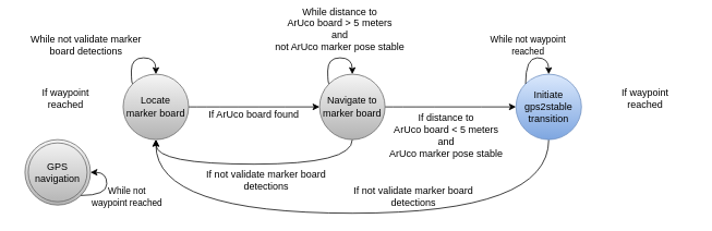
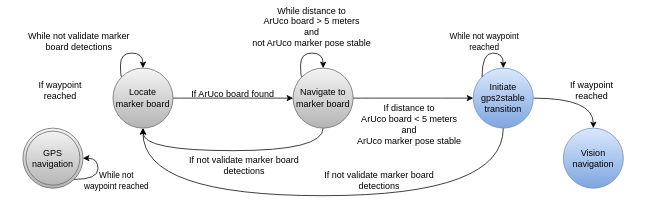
+ <mxCell id="5" style="edgeStyle=orthogonalEdgeStyle;curved=1;rounded=0;orthogonalLoop=1;jettySize=auto;html=1;exitX=1;exitY=0.5;exitDx=0;exitDy=0;entryX=0.5;entryY=0;entryDx=0;entryDy=0;endArrow=classic;endFill=1;" edge="1" parent="1" source="7" target="10"><mxGeometry relative="1" as="geometry" /></mxCell>
- <mxCell id="14" value="If ArUco board found" style="text;html=1;strokeColor=none;fillColor=none;align=center;verticalAlign=middle;whiteSpace=wrap;rounded=0;" vertex="1" parent="1"><mxGeometry x="240" y="130" width="140" height="20" as="geometry" /></mxCell>
+ <mxCell id="14" value="If ArUco board found" style="text;html=1;strokeColor=none;fillColor=none;align=center;verticalAlign=middle;whiteSpace=wrap;rounded=0;" vertex="1" parent="1"><mxGeometry x="240" y="115" width="140" height="20" as="geometry" /></mxCell>
+ <mxCell id="10" value="Vision navigation" style="ellipse;whiteSpace=wrap;html=1;aspect=fixed;gradientColor=#7ea6e0;fillColor=#dae8fc;strokeColor=#6c8ebf;" vertex="1" parent="1"><mxGeometry x="750" y="170" width="80" height="80" as="geometry" /></mxCell>
